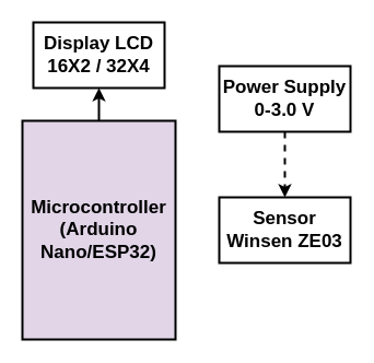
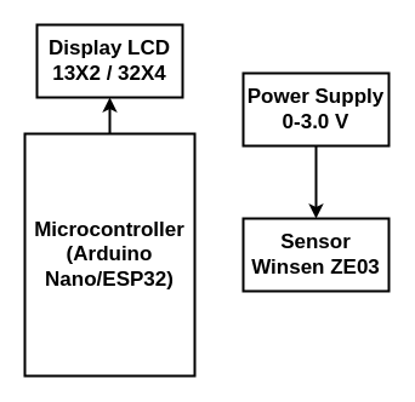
- <mxCell id="5" value="&lt;b&gt;Display LCD 16X2 / 32X4&lt;/b&gt;" style="rounded=0;whiteSpace=wrap;html=1;fontSize=17;strokeWidth=2;" vertex="1" parent="1"><mxGeometry x="30" y="20" width="120" height="60" as="geometry" /></mxCell>
+ <mxCell id="5" value="&lt;b&gt;Display LCD 13X2 / 32X4&lt;/b&gt;" style="rounded=0;whiteSpace=wrap;html=1;fontSize=17;strokeWidth=2;" vertex="1" parent="1"><mxGeometry x="30" y="20" width="120" height="60" as="geometry" /></mxCell>
- <mxCell id="6" style="edgeStyle=orthogonalEdgeStyle;rounded=0;orthogonalLoop=1;jettySize=auto;html=1;exitX=0.5;exitY=1;exitDx=0;exitDy=0;entryX=0.5;entryY=0;entryDx=0;entryDy=0;fontSize=17;strokeWidth=2;dashed=1;" edge="1" parent="1" source="7" target="4"><mxGeometry relative="1" as="geometry" /></mxCell>
+ <mxCell id="6" style="edgeStyle=orthogonalEdgeStyle;rounded=0;orthogonalLoop=1;jettySize=auto;html=1;exitX=0.5;exitY=1;exitDx=0;exitDy=0;entryX=0.5;entryY=0;entryDx=0;entryDy=0;fontSize=17;strokeWidth=2;" edge="1" parent="1" source="7" target="4"><mxGeometry relative="1" as="geometry" /></mxCell>
- <mxCell id="3" value="Microcontroller&lt;br&gt;(Arduino Nano/ESP32)" style="rounded=0;whiteSpace=wrap;html=1;fontSize=17;fontStyle=1;strokeWidth=2;fillColor=#e1d5e7;" vertex="1" parent="1"><mxGeometry x="20" y="110" width="140" height="200" as="geometry" /></mxCell>
+ <mxCell id="3" value="Microcontroller&lt;br&gt;(Arduino Nano/ESP32)" style="rounded=0;whiteSpace=wrap;html=1;fontSize=17;fontStyle=1;strokeWidth=2;" vertex="1" parent="1"><mxGeometry x="20" y="110" width="140" height="200" as="geometry" /></mxCell>
